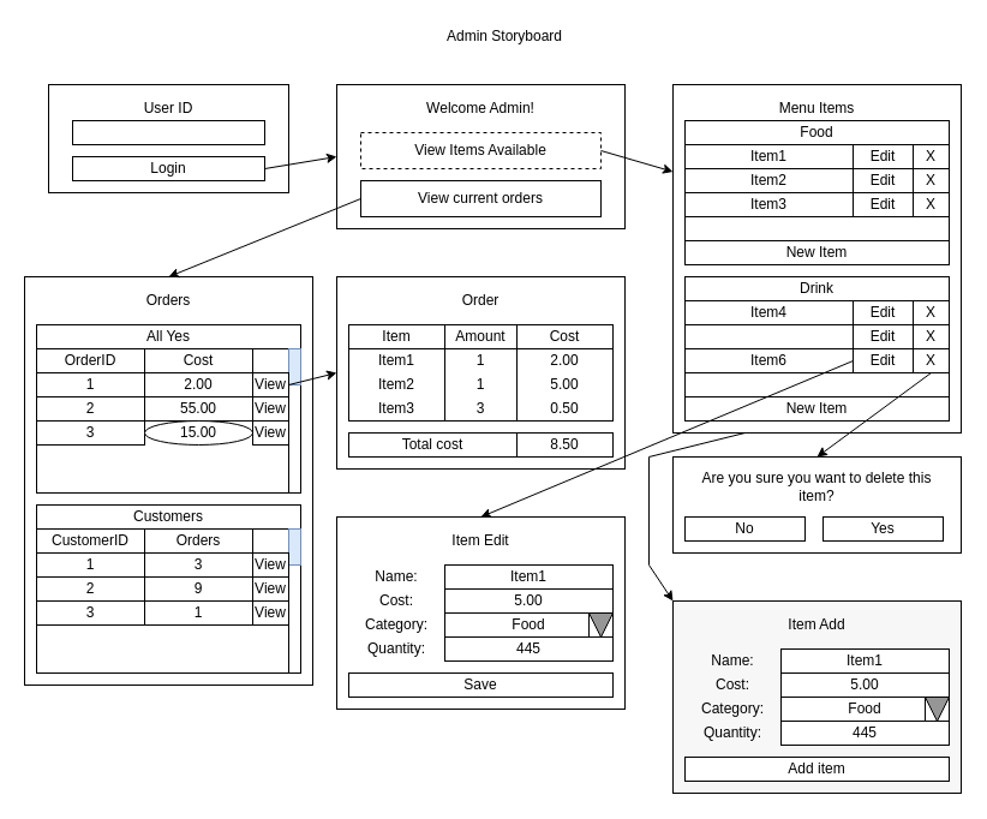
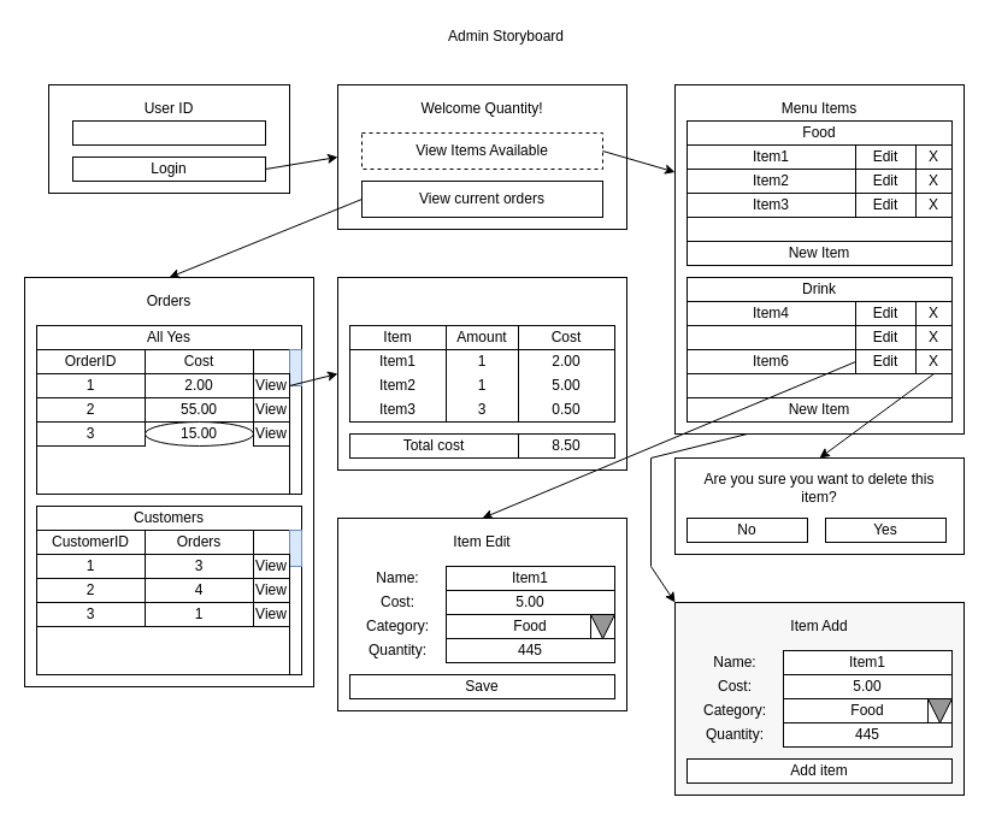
- <mxCell id="13" value="Welcome Admin!" style="text;html=1;strokeColor=none;fillColor=none;align=center;verticalAlign=middle;whiteSpace=wrap;rounded=0;" vertex="1" parent="1"><mxGeometry x="290" y="80" width="220" height="20" as="geometry" /></mxCell>
+ <mxCell id="13" value="Welcome Quantity!" style="text;html=1;strokeColor=none;fillColor=none;align=center;verticalAlign=middle;whiteSpace=wrap;rounded=0;" vertex="1" parent="1"><mxGeometry x="290" y="80" width="220" height="20" as="geometry" /></mxCell>
- <mxCell id="15" value="Order" style="text;html=1;strokeColor=none;fillColor=none;align=center;verticalAlign=middle;whiteSpace=wrap;rounded=0;" vertex="1" parent="1"><mxGeometry x="290" y="240" width="220" height="20" as="geometry" /></mxCell>
- <mxCell id="60" value="9" style="rounded=0;whiteSpace=wrap;html=1;" vertex="1" parent="1"><mxGeometry x="120" y="480" width="90" height="20" as="geometry" /></mxCell>
+ <mxCell id="60" value="4" style="rounded=0;whiteSpace=wrap;html=1;" vertex="1" parent="1"><mxGeometry x="120" y="480" width="90" height="20" as="geometry" /></mxCell>
